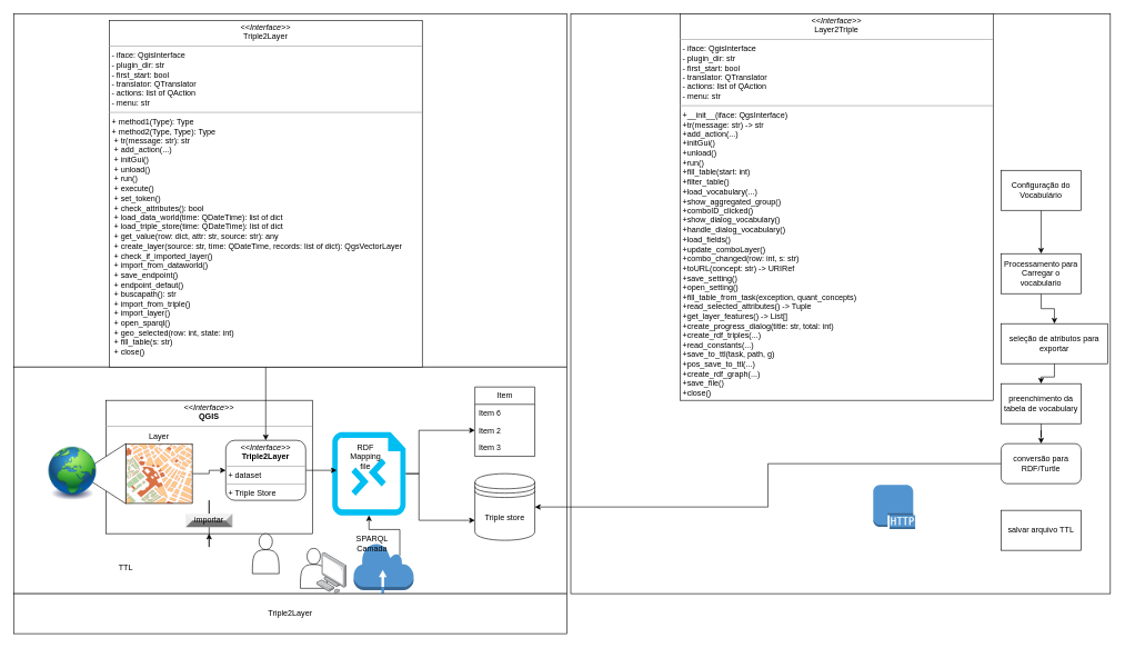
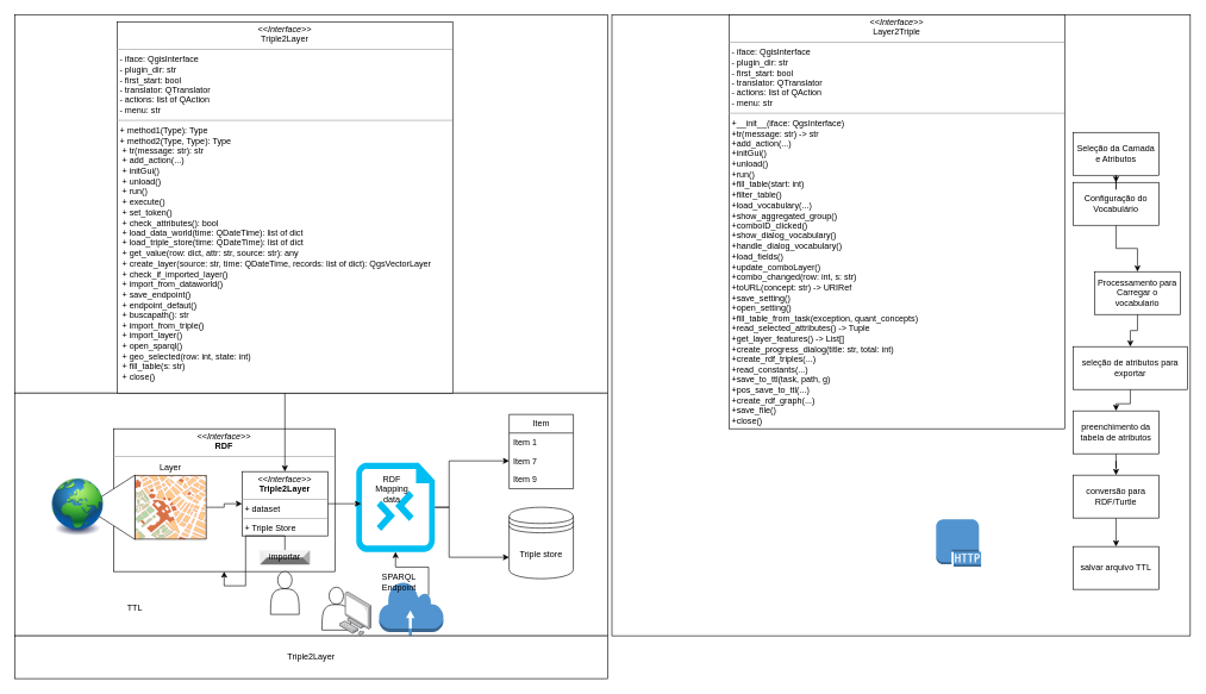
+ <mxCell id="15" value="Seleção da Camada e Atributos" style="rounded=0;whiteSpace=wrap;html=1;" parent="1" vertex="1"><mxGeometry x="1502" y="185" width="120" height="60" as="geometry" /></mxCell>
+ <mxCell id="14" style="edgeStyle=orthogonalEdgeStyle;rounded=0;orthogonalLoop=1;jettySize=auto;html=1;entryX=0.5;entryY=0;entryDx=0;entryDy=0;" parent="1" source="15" target="13" edge="1"><mxGeometry relative="1" as="geometry" /></mxCell>
- <mxCell id="19" value="Processamento para Carregar o vocabulario" style="rounded=0;whiteSpace=wrap;html=1;" parent="1" vertex="1"><mxGeometry x="1502" y="380" width="120" height="60" as="geometry" /></mxCell>
+ <mxCell id="19" value="Processamento para Carregar o vocabulario" style="rounded=0;whiteSpace=wrap;html=1;" parent="1" vertex="1"><mxGeometry x="1532" y="380" width="120" height="60" as="geometry" /></mxCell>
- <mxCell id="17" value="preenchimento da tabela de vocabulary" style="rounded=0;whiteSpace=wrap;html=1;" parent="1" vertex="1"><mxGeometry x="1502" y="575" width="120" height="60" as="geometry" /></mxCell>
+ <mxCell id="17" value="preenchimento da tabela de atributos" style="rounded=0;whiteSpace=wrap;html=1;" parent="1" vertex="1"><mxGeometry x="1502" y="575" width="120" height="60" as="geometry" /></mxCell>
- <mxCell id="5" value="&lt;p style=&quot;margin:0px;margin-top:4px;text-align:center;&quot;&gt;&lt;i&gt;&amp;lt;&amp;lt;Interface&amp;gt;&amp;gt;&lt;/i&gt;&lt;br&gt;&lt;b&gt;QGIS&lt;/b&gt;&lt;/p&gt;&lt;hr size=&quot;1&quot;&gt;&lt;p style=&quot;margin:0px;margin-left:4px;&quot;&gt;&lt;br&gt;&lt;/p&gt;" style="verticalAlign=top;align=left;overflow=fill;fontSize=12;fontFamily=Helvetica;html=1;whiteSpace=wrap;" vertex="1" parent="1"><mxGeometry x="158" y="600" width="310" height="200" as="geometry" /></mxCell>
+ <mxCell id="5" value="&lt;p style=&quot;margin:0px;margin-top:4px;text-align:center;&quot;&gt;&lt;i&gt;&amp;lt;&amp;lt;Interface&amp;gt;&amp;gt;&lt;/i&gt;&lt;br&gt;&lt;b&gt;RDF&lt;/b&gt;&lt;/p&gt;&lt;hr size=&quot;1&quot;&gt;&lt;p style=&quot;margin:0px;margin-left:4px;&quot;&gt;&lt;br&gt;&lt;/p&gt;" style="verticalAlign=top;align=left;overflow=fill;fontSize=12;fontFamily=Helvetica;html=1;whiteSpace=wrap;" vertex="1" parent="1"><mxGeometry x="158" y="600" width="310" height="200" as="geometry" /></mxCell>
- <mxCell id="27" value="Item 6" style="text;strokeColor=none;fillColor=none;align=left;verticalAlign=top;spacingLeft=4;spacingRight=4;overflow=hidden;rotatable=0;points=[[0,0.5],[1,0.5]];portConstraint=eastwest;whiteSpace=wrap;html=1;" vertex="1" parent="26"><mxGeometry y="26" width="90" height="26" as="geometry" /></mxCell>
+ <mxCell id="27" value="Item 1" style="text;strokeColor=none;fillColor=none;align=left;verticalAlign=top;spacingLeft=4;spacingRight=4;overflow=hidden;rotatable=0;points=[[0,0.5],[1,0.5]];portConstraint=eastwest;whiteSpace=wrap;html=1;" vertex="1" parent="26"><mxGeometry y="26" width="90" height="26" as="geometry" /></mxCell>
- <mxCell id="28" value="Item 2" style="text;strokeColor=none;fillColor=none;align=left;verticalAlign=top;spacingLeft=4;spacingRight=4;overflow=hidden;rotatable=0;points=[[0,0.5],[1,0.5]];portConstraint=eastwest;whiteSpace=wrap;html=1;" vertex="1" parent="26"><mxGeometry y="52" width="90" height="26" as="geometry" /></mxCell>
+ <mxCell id="28" value="Item 7" style="text;strokeColor=none;fillColor=none;align=left;verticalAlign=top;spacingLeft=4;spacingRight=4;overflow=hidden;rotatable=0;points=[[0,0.5],[1,0.5]];portConstraint=eastwest;whiteSpace=wrap;html=1;" vertex="1" parent="26"><mxGeometry y="52" width="90" height="26" as="geometry" /></mxCell>
- <mxCell id="29" value="Item 3" style="text;strokeColor=none;fillColor=none;align=left;verticalAlign=top;spacingLeft=4;spacingRight=4;overflow=hidden;rotatable=0;points=[[0,0.5],[1,0.5]];portConstraint=eastwest;whiteSpace=wrap;html=1;" vertex="1" parent="26"><mxGeometry y="78" width="90" height="26" as="geometry" /></mxCell>
+ <mxCell id="29" value="Item 9" style="text;strokeColor=none;fillColor=none;align=left;verticalAlign=top;spacingLeft=4;spacingRight=4;overflow=hidden;rotatable=0;points=[[0,0.5],[1,0.5]];portConstraint=eastwest;whiteSpace=wrap;html=1;" vertex="1" parent="26"><mxGeometry y="78" width="90" height="26" as="geometry" /></mxCell>
- <mxCell id="38" value="RDF Mapping file" style="text;html=1;strokeColor=none;fillColor=none;align=center;verticalAlign=middle;whiteSpace=wrap;rounded=0;" vertex="1" parent="1"><mxGeometry x="518" y="670" width="60" height="30" as="geometry" /></mxCell>
+ <mxCell id="38" value="RDF Mapping data" style="text;html=1;strokeColor=none;fillColor=none;align=center;verticalAlign=middle;whiteSpace=wrap;rounded=0;" vertex="1" parent="1"><mxGeometry x="518" y="670" width="60" height="30" as="geometry" /></mxCell>
- <mxCell id="22" value="conversão para RDF/Turtle" style="whiteSpace=wrap;html=1;rounded=1;" parent="1" vertex="1"><mxGeometry x="1502" y="665" width="120" height="60" as="geometry" /></mxCell>
+ <mxCell id="22" value="conversão para RDF/Turtle" style="rounded=0;whiteSpace=wrap;html=1;" parent="1" vertex="1"><mxGeometry x="1502" y="665" width="120" height="60" as="geometry" /></mxCell>
- <mxCell id="31" value="&lt;p style=&quot;margin:0px;margin-top:4px;text-align:center;&quot;&gt;&lt;i&gt;&amp;lt;&amp;lt;Interface&amp;gt;&amp;gt;&lt;/i&gt;&lt;br&gt;&lt;b&gt;Triple2Layer&lt;/b&gt;&lt;/p&gt;&lt;hr size=&quot;1&quot;&gt;&lt;p style=&quot;margin:0px;margin-left:4px;&quot;&gt;+ dataset&lt;/p&gt;&lt;hr size=&quot;1&quot;&gt;&lt;p style=&quot;margin:0px;margin-left:4px;&quot;&gt;+ Triple Store&lt;/p&gt;" style="verticalAlign=top;align=left;overflow=fill;fontSize=12;fontFamily=Helvetica;html=1;whiteSpace=wrap;rounded=1;" vertex="1" parent="1"><mxGeometry x="338" y="660" width="120" height="90" as="geometry" /></mxCell>
+ <mxCell id="31" value="&lt;p style=&quot;margin:0px;margin-top:4px;text-align:center;&quot;&gt;&lt;i&gt;&amp;lt;&amp;lt;Interface&amp;gt;&amp;gt;&lt;/i&gt;&lt;br&gt;&lt;b&gt;Triple2Layer&lt;/b&gt;&lt;/p&gt;&lt;hr size=&quot;1&quot;&gt;&lt;p style=&quot;margin:0px;margin-left:4px;&quot;&gt;+ dataset&lt;/p&gt;&lt;hr size=&quot;1&quot;&gt;&lt;p style=&quot;margin:0px;margin-left:4px;&quot;&gt;+ Triple Store&lt;/p&gt;" style="verticalAlign=top;align=left;overflow=fill;fontSize=12;fontFamily=Helvetica;html=1;whiteSpace=wrap;" vertex="1" parent="1"><mxGeometry x="338" y="660" width="120" height="90" as="geometry" /></mxCell>
- <mxCell id="21" style="edgeStyle=orthogonalEdgeStyle;rounded=0;orthogonalLoop=1;jettySize=auto;html=1;" parent="1" source="22" target="25" edge="1"><mxGeometry relative="1" as="geometry" /></mxCell>
+ <mxCell id="21" style="edgeStyle=orthogonalEdgeStyle;rounded=0;orthogonalLoop=1;jettySize=auto;html=1;" parent="1" source="22" target="20" edge="1"><mxGeometry relative="1" as="geometry" /></mxCell>
- <mxCell id="33" value="importar" style="labelPosition=center;verticalLabelPosition=middle;align=center;html=1;shape=mxgraph.basic.shaded_button;dx=10;fillColor=#E6E6E6;strokeColor=none;whiteSpace=wrap;" vertex="1" parent="1"><mxGeometry x="278" y="770" width="70" height="20" as="geometry" /></mxCell>
+ <mxCell id="33" value="importar" style="labelPosition=center;verticalLabelPosition=middle;align=center;html=1;shape=mxgraph.basic.shaded_button;dx=10;fillColor=#E6E6E6;strokeColor=none;whiteSpace=wrap;" vertex="1" parent="1"><mxGeometry x="363" y="770" width="70" height="20" as="geometry" /></mxCell>
- <mxCell id="42" value="SPARQL Camada" style="text;html=1;strokeColor=none;fillColor=none;align=center;verticalAlign=middle;whiteSpace=wrap;rounded=0;" vertex="1" parent="1"><mxGeometry x="528" y="800" width="60" height="30" as="geometry" /></mxCell>
+ <mxCell id="42" value="SPARQL Endpoint" style="text;html=1;strokeColor=none;fillColor=none;align=center;verticalAlign=middle;whiteSpace=wrap;rounded=0;" vertex="1" parent="1"><mxGeometry x="528" y="800" width="60" height="30" as="geometry" /></mxCell>
